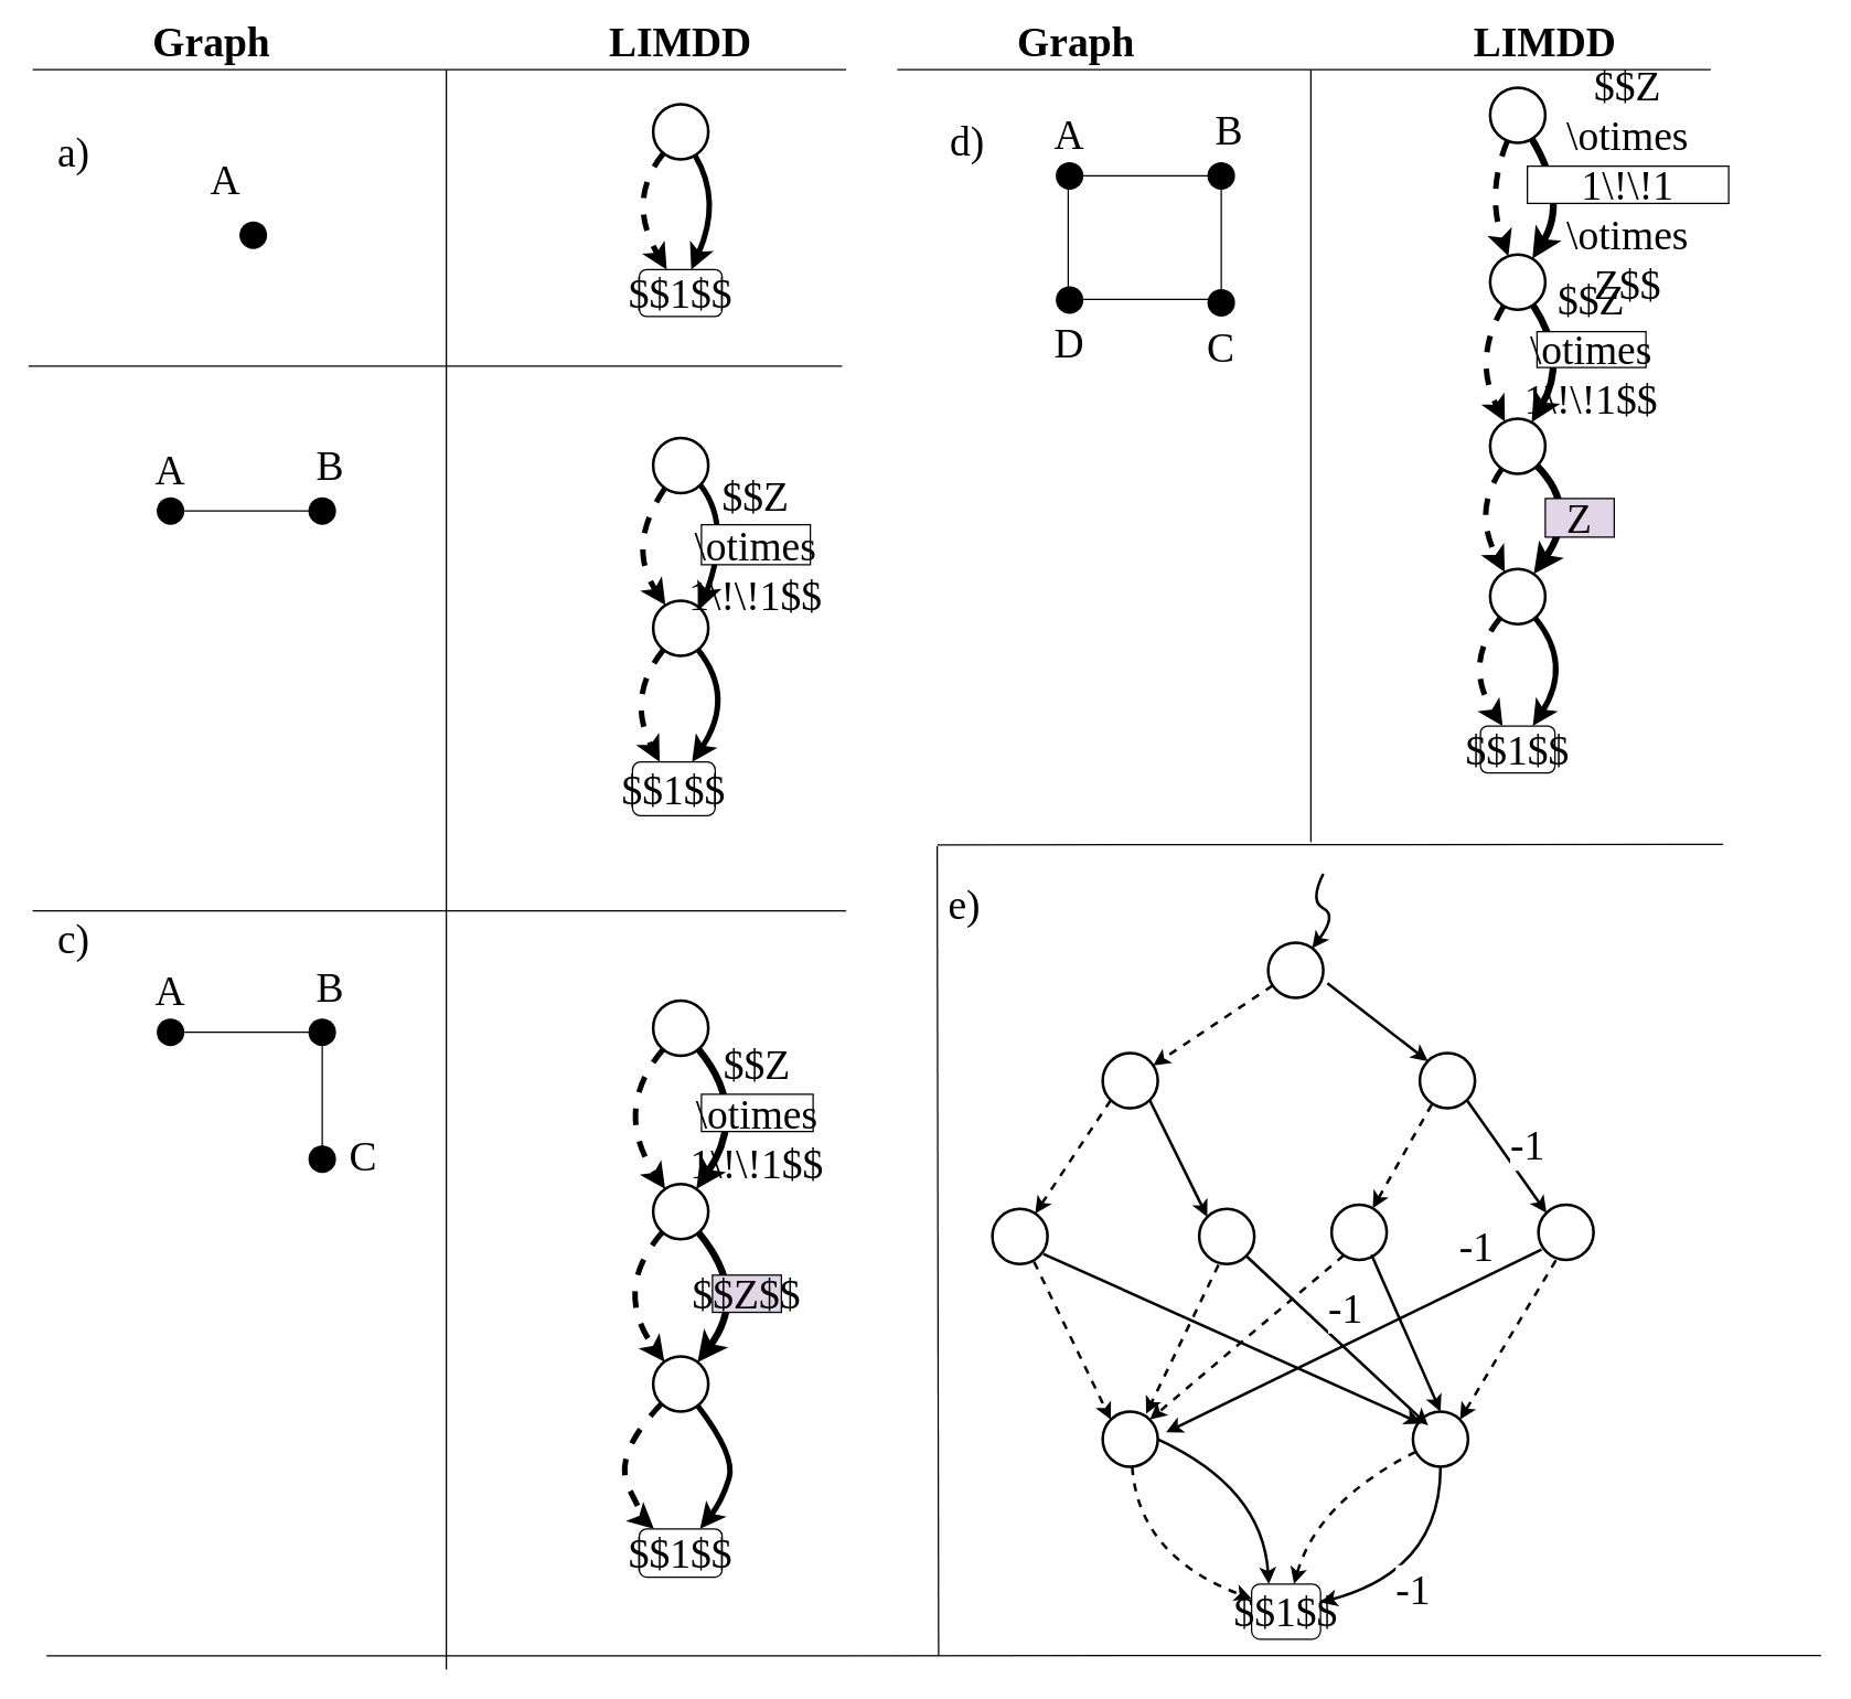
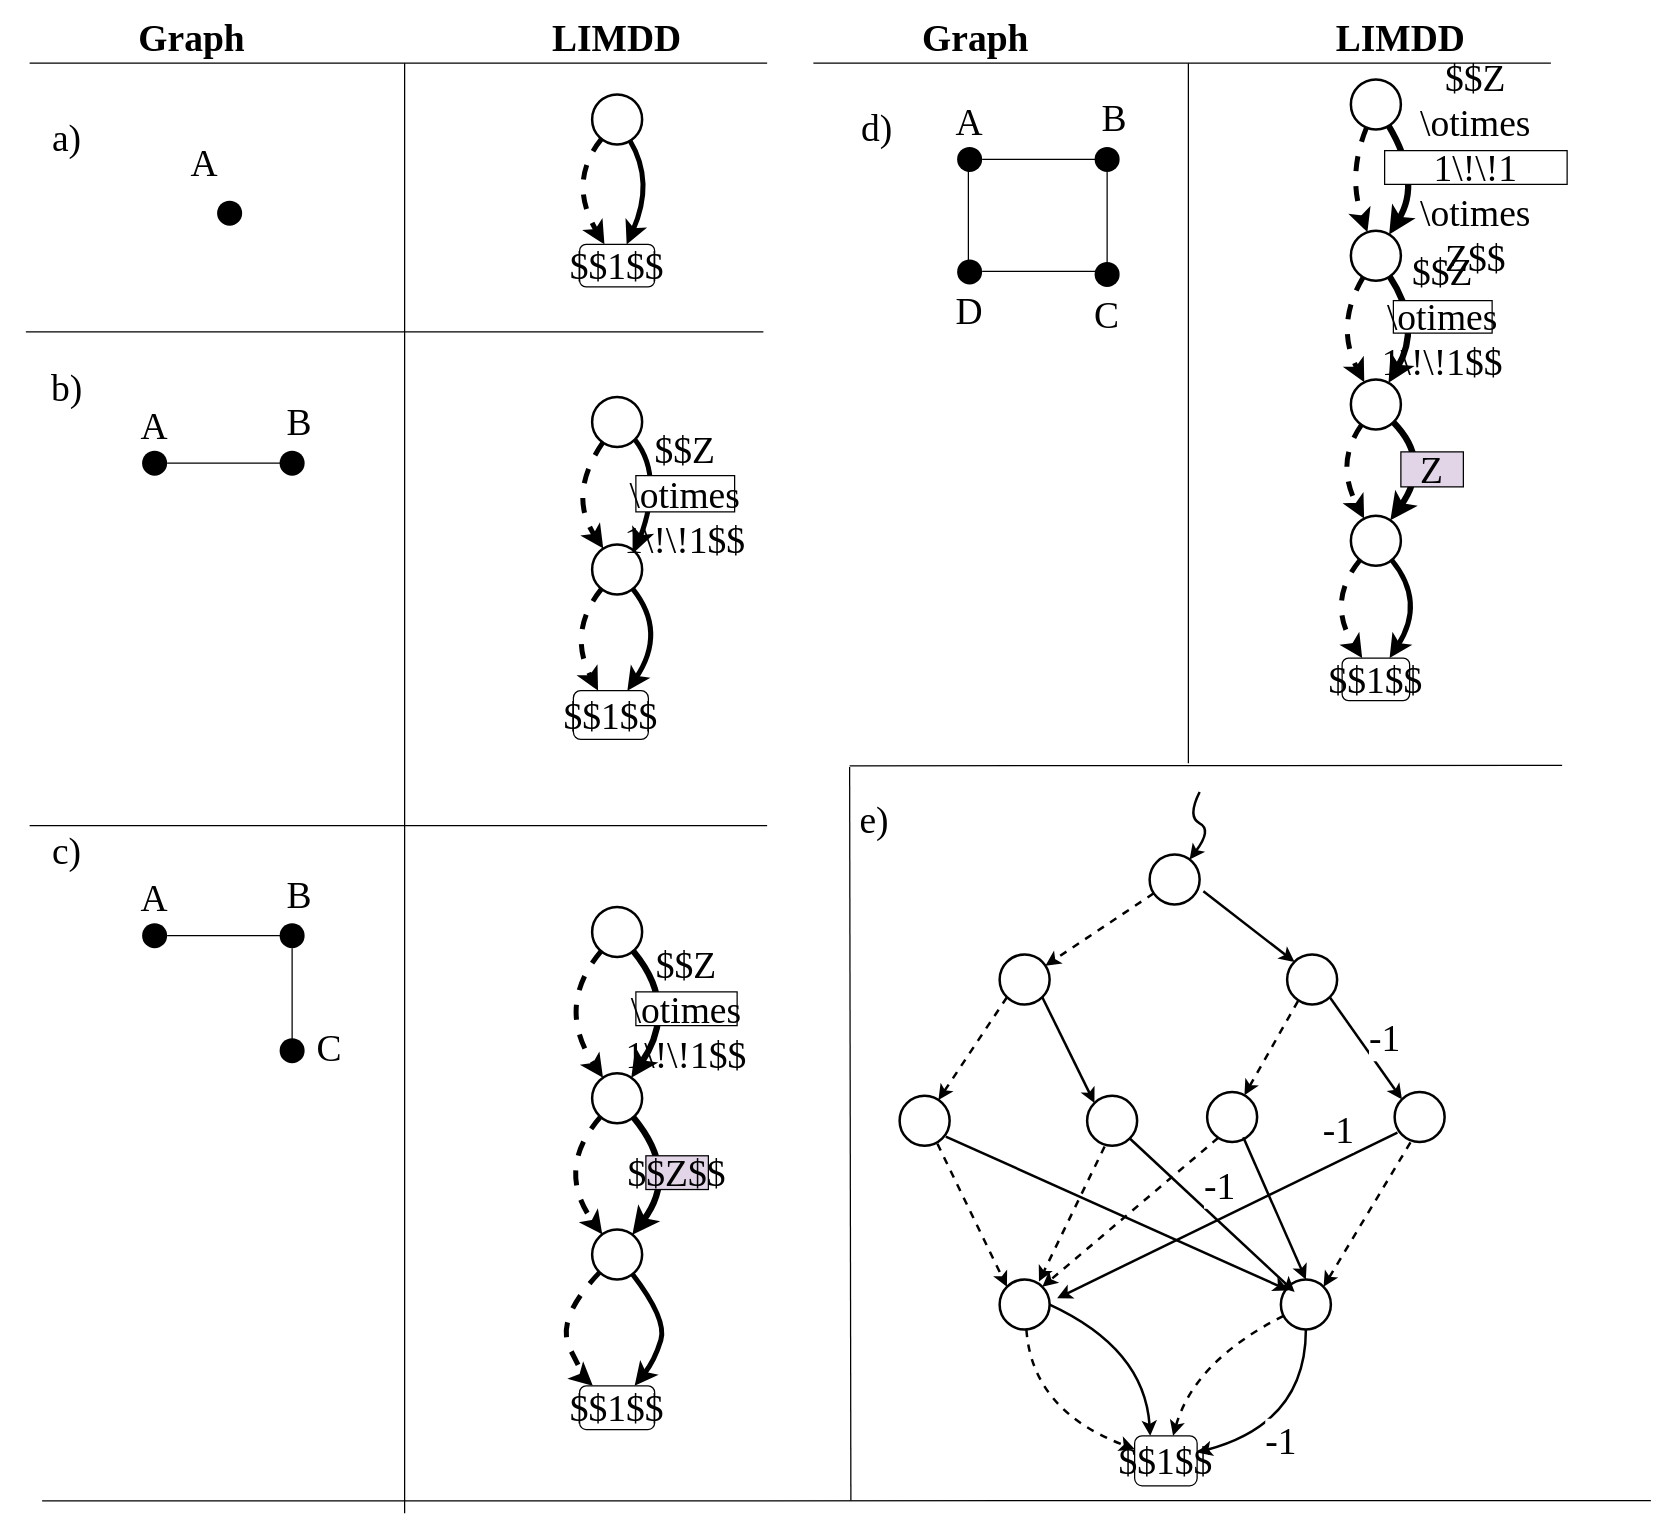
+ <mxCell id="23" value="&lt;font style=&quot;font-size: 30px;&quot;&gt;b)&lt;/font&gt;" style="text;html=1;strokeColor=none;fillColor=none;align=center;verticalAlign=middle;whiteSpace=wrap;rounded=0;fontSize=30;fontFamily=modern;fontSource=https%3A%2F%2Ffonts.googleapis.com%2Fcss%3Ffamily%3Dmodern;" parent="1" vertex="1"><mxGeometry x="33" y="300" width="40" height="20" as="geometry" /></mxCell>
